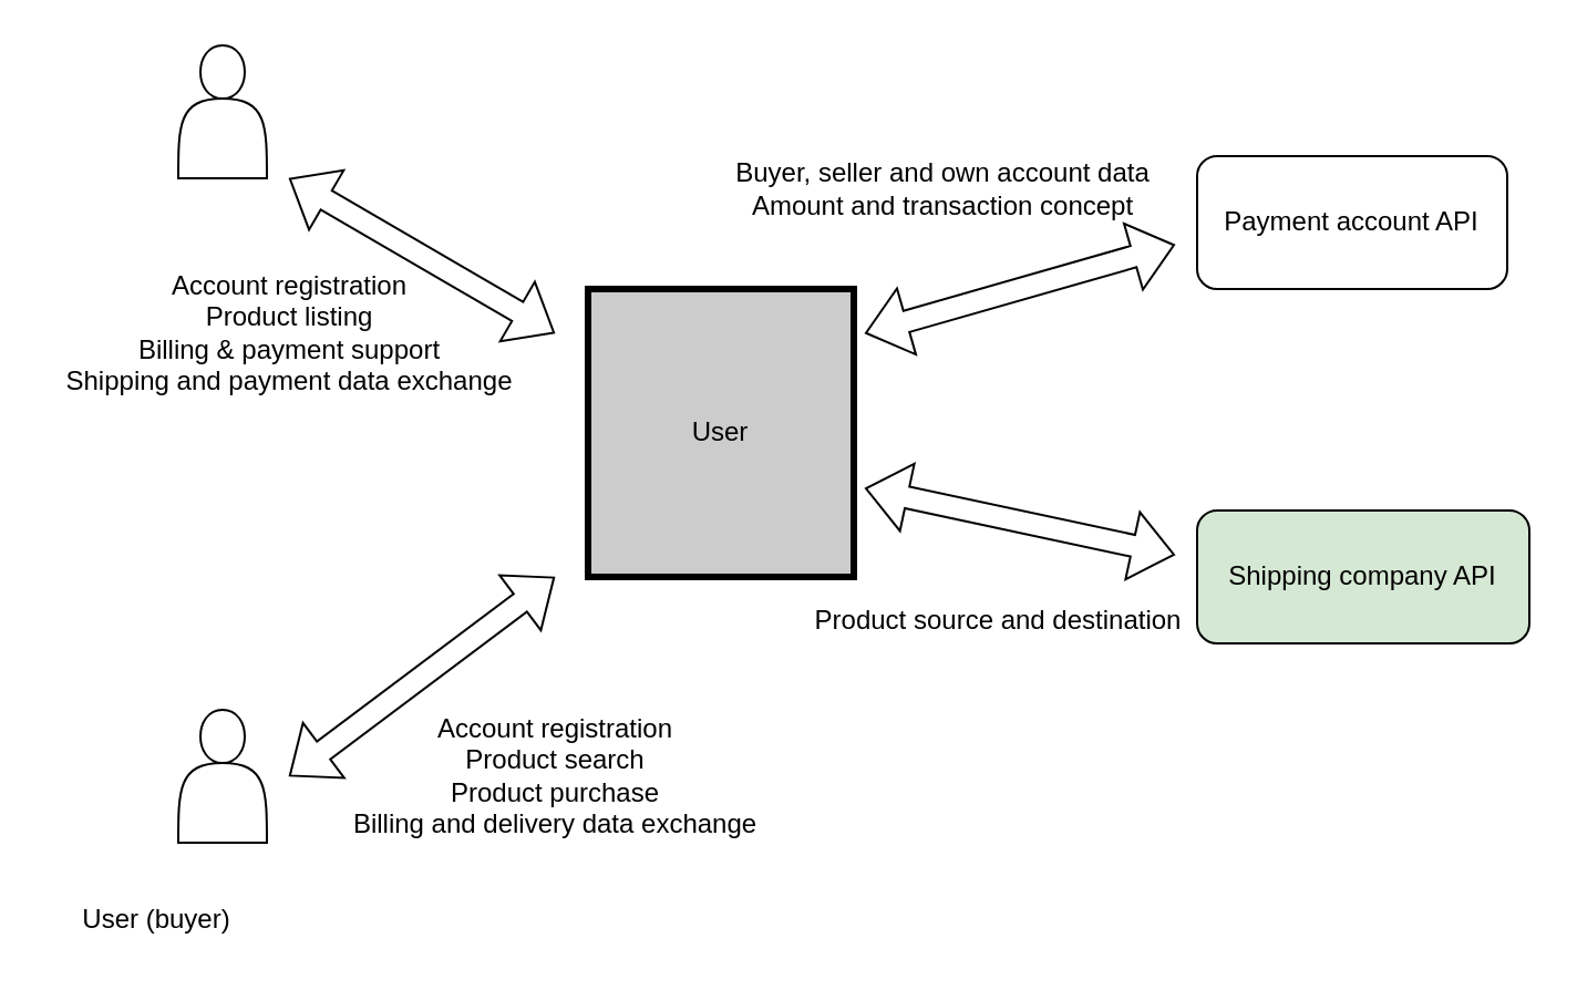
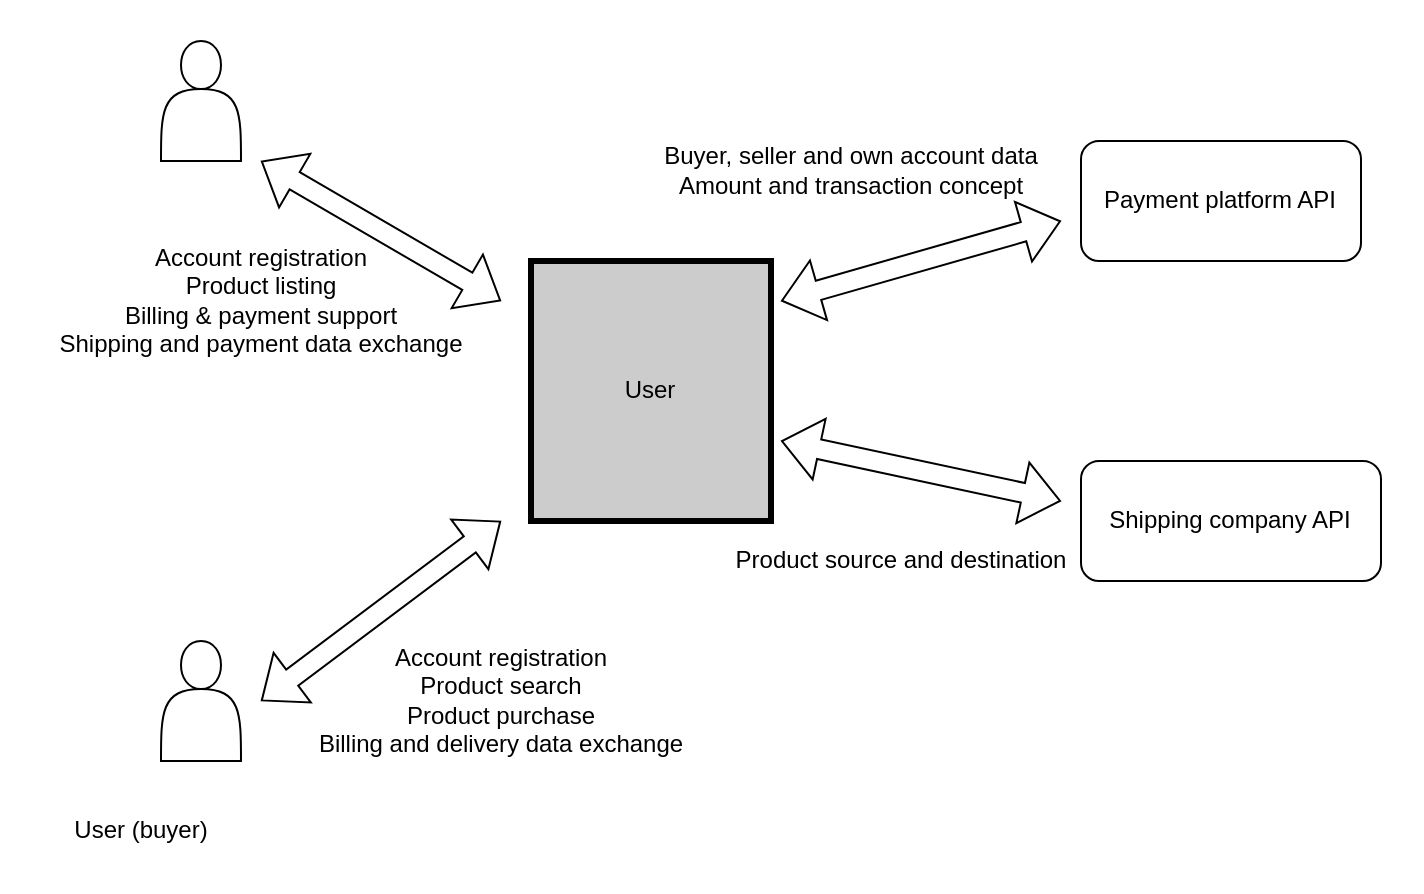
- <mxCell id="5" value="Payment account API" style="rounded=1;whiteSpace=wrap;html=1;" vertex="1" parent="1"><mxGeometry x="540" y="70" width="140" height="60" as="geometry" /></mxCell>
+ <mxCell id="5" value="Payment platform API" style="rounded=1;whiteSpace=wrap;html=1;" vertex="1" parent="1"><mxGeometry x="540" y="70" width="140" height="60" as="geometry" /></mxCell>
- <mxCell id="11" value="Shipping company API" style="rounded=1;whiteSpace=wrap;html=1;fillColor=#d5e8d4;" vertex="1" parent="1"><mxGeometry x="540" y="230" width="150" height="60" as="geometry" /></mxCell>
+ <mxCell id="11" value="Shipping company API" style="rounded=1;whiteSpace=wrap;html=1;" vertex="1" parent="1"><mxGeometry x="540" y="230" width="150" height="60" as="geometry" /></mxCell>
